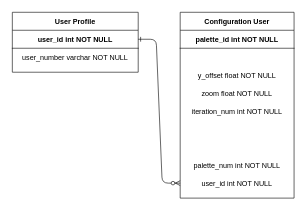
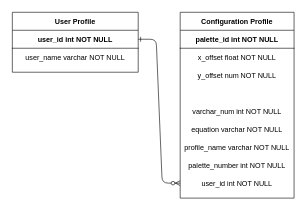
- <mxCell id="3" value="Configuration User" style="shape=table;startSize=30;container=1;collapsible=1;childLayout=tableLayout;fixedRows=1;rowLines=0;fontStyle=1;align=center;resizeLast=1;columnLines=0;" parent="1" vertex="1"><mxGeometry x="300" y="20" width="190" height="310" as="geometry" /></mxCell>
+ <mxCell id="3" value="Configuration Profile" style="shape=table;startSize=30;container=1;collapsible=1;childLayout=tableLayout;fixedRows=1;rowLines=0;fontStyle=1;align=center;resizeLast=1;columnLines=0;" parent="1" vertex="1"><mxGeometry x="300" y="20" width="190" height="310" as="geometry" /></mxCell>
+ <mxCell id="7" value="x_offset float NOT NULL" style="shape=partialRectangle;overflow=hidden;connectable=0;fillColor=none;top=0;left=0;bottom=0;right=0;" parent="6" vertex="1"><mxGeometry width="190" height="30" as="geometry" /></mxCell>
- <mxCell id="26" value="user_number varchar NOT NULL" style="shape=partialRectangle;overflow=hidden;connectable=0;fillColor=none;top=0;left=0;bottom=0;right=0;" parent="25" vertex="1"><mxGeometry width="210" height="30" as="geometry" /></mxCell>
+ <mxCell id="26" value="user_name varchar NOT NULL" style="shape=partialRectangle;overflow=hidden;connectable=0;fillColor=none;top=0;left=0;bottom=0;right=0;" parent="25" vertex="1"><mxGeometry width="210" height="30" as="geometry" /></mxCell>
- <mxCell id="9" value="y_offset float NOT NULL" style="shape=partialRectangle;overflow=hidden;connectable=0;fillColor=none;top=0;left=0;bottom=0;right=0;" parent="8" vertex="1"><mxGeometry width="190" height="30" as="geometry" /></mxCell>
+ <mxCell id="9" value="y_offset num NOT NULL" style="shape=partialRectangle;overflow=hidden;connectable=0;fillColor=none;top=0;left=0;bottom=0;right=0;" parent="8" vertex="1"><mxGeometry width="190" height="30" as="geometry" /></mxCell>
- <mxCell id="11" value="zoom float NOT NULL" style="shape=partialRectangle;overflow=hidden;connectable=0;fillColor=none;top=0;left=0;bottom=0;right=0;" vertex="1" parent="10"><mxGeometry width="190" height="30" as="geometry" /></mxCell>
- <mxCell id="13" value="iteration_num int NOT NULL" style="shape=partialRectangle;overflow=hidden;connectable=0;fillColor=none;top=0;left=0;bottom=0;right=0;" vertex="1" parent="12"><mxGeometry width="190" height="30" as="geometry" /></mxCell>
+ <mxCell id="13" value="varchar_num int NOT NULL" style="shape=partialRectangle;overflow=hidden;connectable=0;fillColor=none;top=0;left=0;bottom=0;right=0;" vertex="1" parent="12"><mxGeometry width="190" height="30" as="geometry" /></mxCell>
+ <mxCell id="15" value="equation varchar NOT NULL" style="shape=partialRectangle;overflow=hidden;connectable=0;fillColor=none;top=0;left=0;bottom=0;right=0;" vertex="1" parent="14"><mxGeometry width="190" height="30" as="geometry" /></mxCell>
+ <mxCell id="17" value="profile_name varchar NOT NULL" style="shape=partialRectangle;overflow=hidden;connectable=0;fillColor=none;top=0;left=0;bottom=0;right=0;" vertex="1" parent="16"><mxGeometry width="190" height="30" as="geometry" /></mxCell>
- <mxCell id="19" value="palette_num int NOT NULL" style="shape=partialRectangle;overflow=hidden;connectable=0;fillColor=none;top=0;left=0;bottom=0;right=0;" vertex="1" parent="18"><mxGeometry width="190" height="30" as="geometry" /></mxCell>
+ <mxCell id="19" value="palette_number int NOT NULL" style="shape=partialRectangle;overflow=hidden;connectable=0;fillColor=none;top=0;left=0;bottom=0;right=0;" vertex="1" parent="18"><mxGeometry width="190" height="30" as="geometry" /></mxCell>
